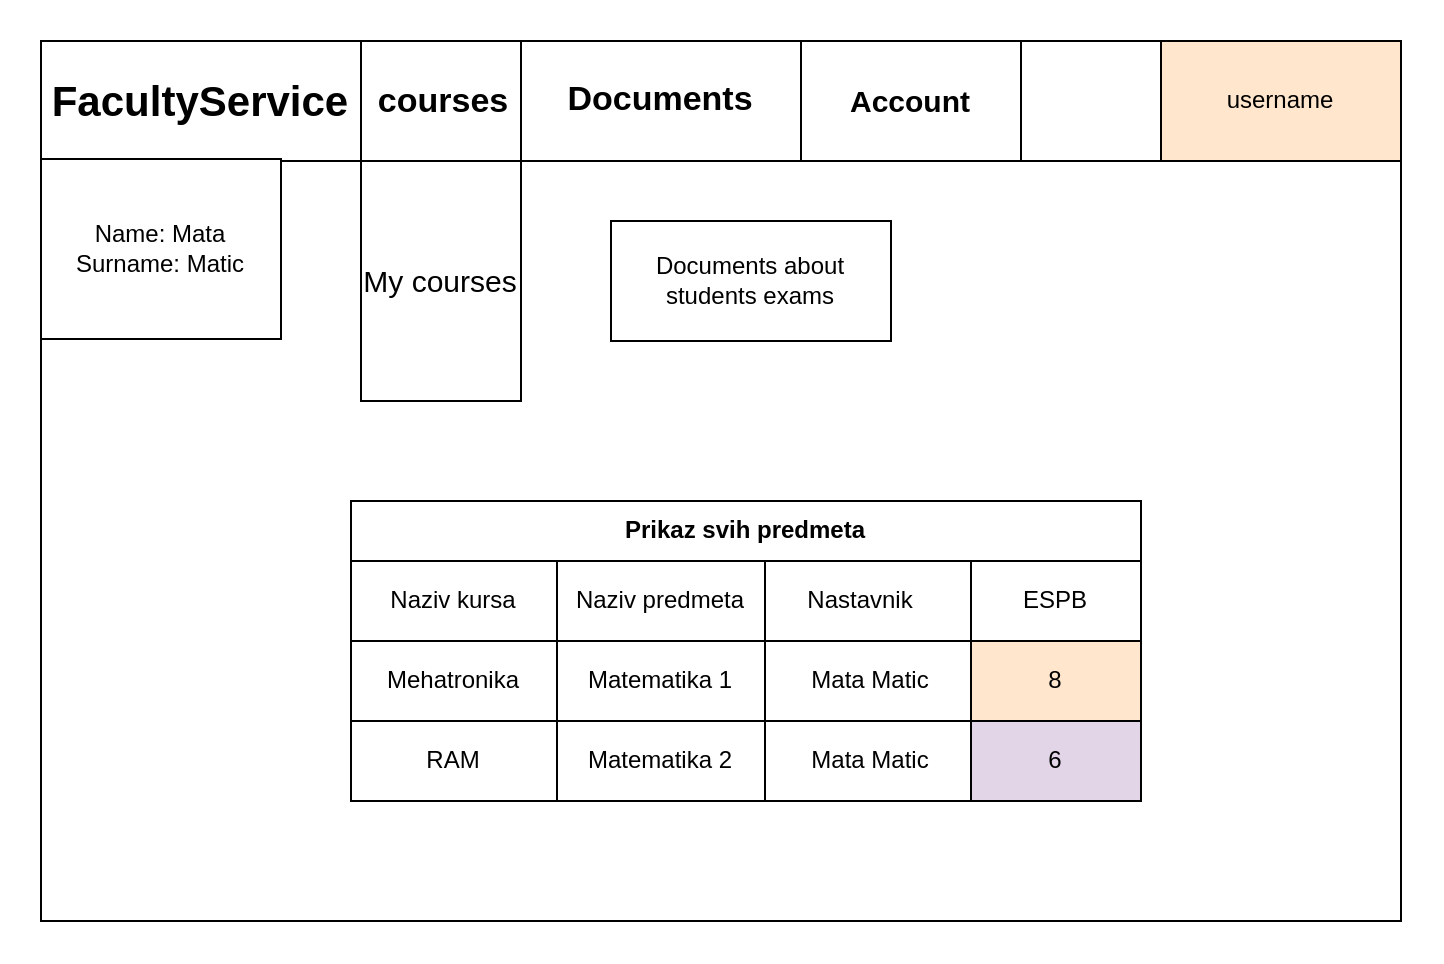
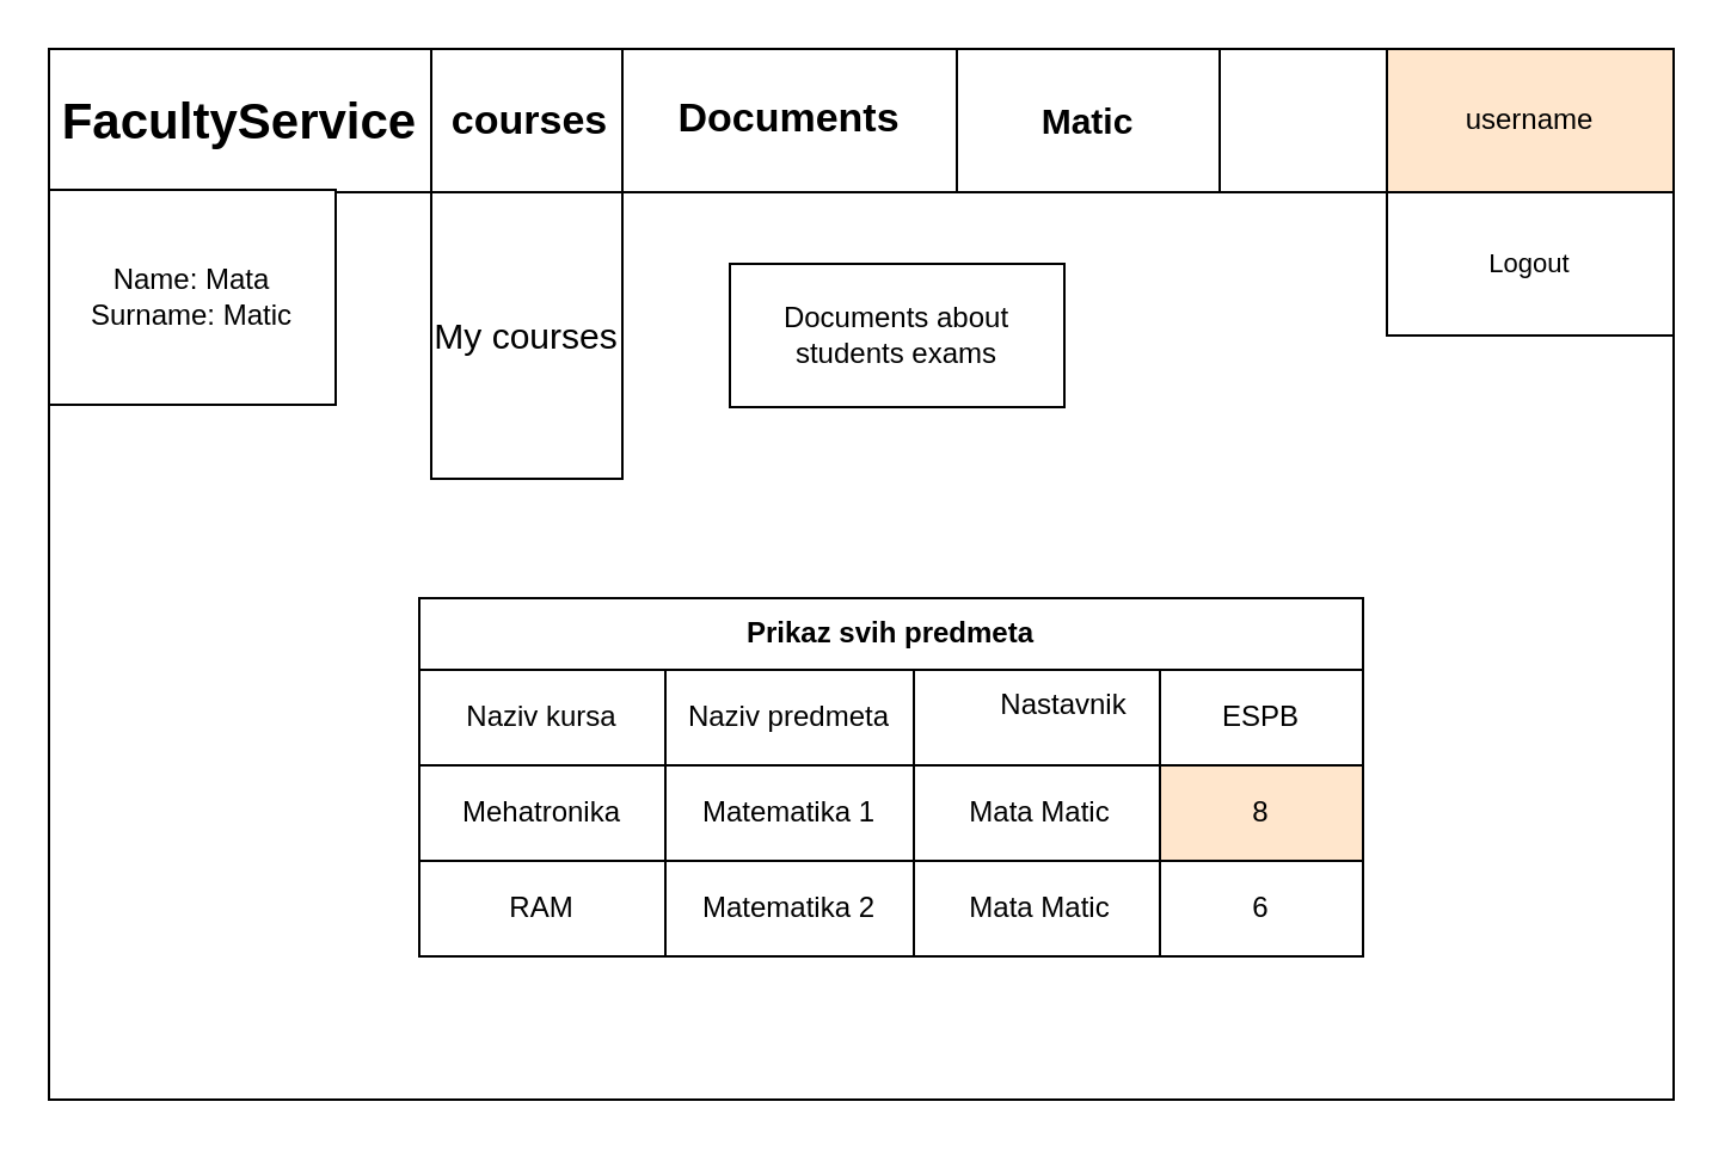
- <mxCell id="6" value="Account" style="rounded=0;whiteSpace=wrap;html=1;fontStyle=1;fontSize=15;" parent="1" vertex="1"><mxGeometry x="400" y="20" width="110" height="60" as="geometry" /></mxCell>
+ <mxCell id="6" value="Matic" style="rounded=0;whiteSpace=wrap;html=1;fontStyle=1;fontSize=15;" parent="1" vertex="1"><mxGeometry x="400" y="20" width="110" height="60" as="geometry" /></mxCell>
+ <mxCell id="11" value="Logout" style="rounded=0;whiteSpace=wrap;html=1;fontSize=11;align=center;" parent="1" vertex="1"><mxGeometry x="580" y="80" width="120" height="60" as="geometry" /></mxCell>
- <mxCell id="28" value="Nastavnik" style="text;html=1;strokeColor=none;fillColor=none;align=center;verticalAlign=middle;whiteSpace=wrap;rounded=0;" parent="1" vertex="1"><mxGeometry x="410" y="290" width="40" height="20" as="geometry" /></mxCell>
+ <mxCell id="28" value="Nastavnik" style="text;html=1;strokeColor=none;fillColor=none;align=center;verticalAlign=middle;whiteSpace=wrap;rounded=0;" parent="1" vertex="1"><mxGeometry x="425" y="285" width="40" height="20" as="geometry" /></mxCell>
- <mxCell id="27" value="6" style="rounded=0;whiteSpace=wrap;html=1;fillColor=#e1d5e7;" parent="1" vertex="1"><mxGeometry x="485" y="360" width="85" height="40" as="geometry" /></mxCell>
+ <mxCell id="27" value="6" style="rounded=0;whiteSpace=wrap;html=1;" parent="1" vertex="1"><mxGeometry x="485" y="360" width="85" height="40" as="geometry" /></mxCell>
